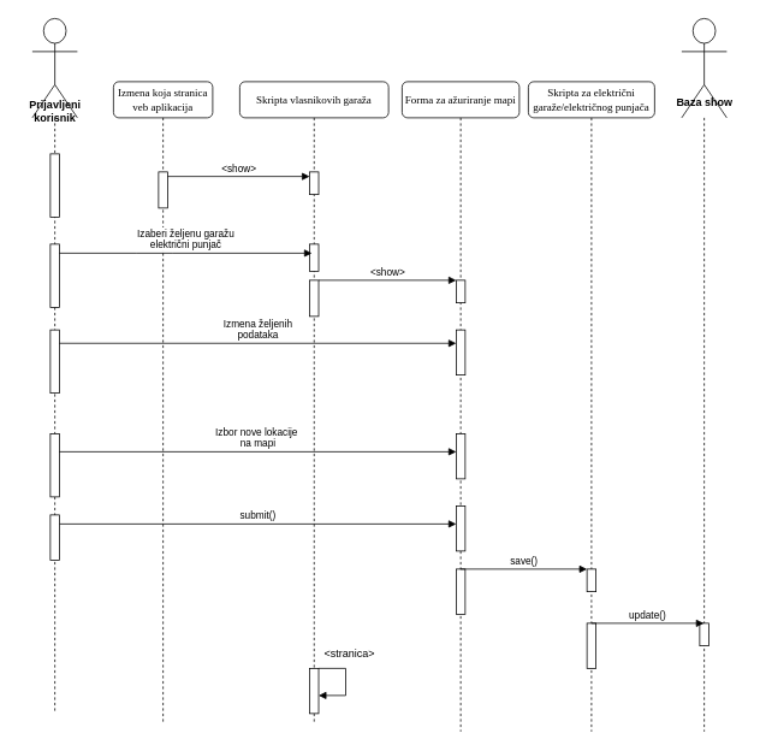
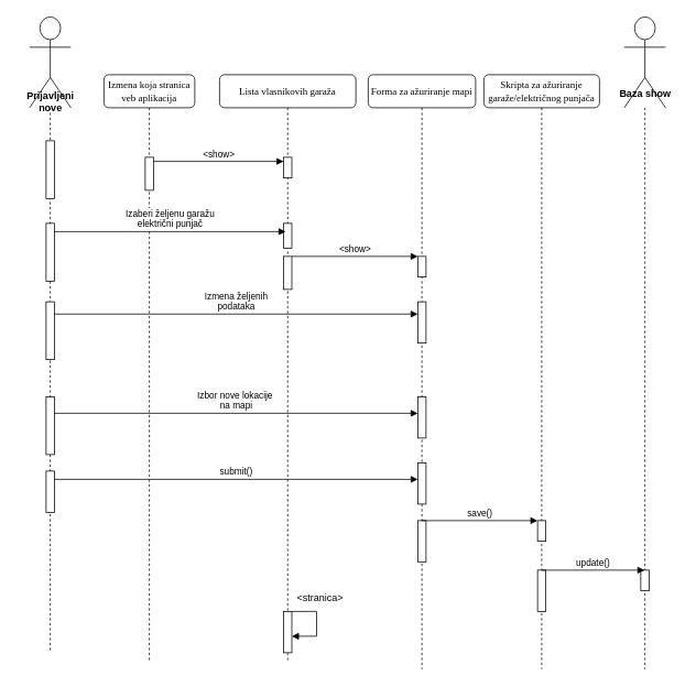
- <mxCell id="4" value="Skripta vlasnikovih garaža" style="shape=umlLifeline;perimeter=lifelinePerimeter;whiteSpace=wrap;html=1;container=1;collapsible=0;recursiveResize=0;outlineConnect=0;rounded=1;shadow=0;comic=0;labelBackgroundColor=none;strokeWidth=1;fontFamily=Verdana;fontSize=12;align=center;" parent="1" vertex="1"><mxGeometry x="265" y="90" width="165" height="710" as="geometry" /></mxCell>
+ <mxCell id="4" value="Lista vlasnikovih garaža" style="shape=umlLifeline;perimeter=lifelinePerimeter;whiteSpace=wrap;html=1;container=1;collapsible=0;recursiveResize=0;outlineConnect=0;rounded=1;shadow=0;comic=0;labelBackgroundColor=none;strokeWidth=1;fontFamily=Verdana;fontSize=12;align=center;" parent="1" vertex="1"><mxGeometry x="265" y="90" width="165" height="710" as="geometry" /></mxCell>
- <mxCell id="18" value="Skripta za električni garaže/električnog punjača" style="shape=umlLifeline;perimeter=lifelinePerimeter;whiteSpace=wrap;html=1;container=1;collapsible=0;recursiveResize=0;outlineConnect=0;rounded=1;shadow=0;comic=0;labelBackgroundColor=none;strokeWidth=1;fontFamily=Verdana;fontSize=12;align=center;" parent="1" vertex="1"><mxGeometry x="585" y="90" width="140" height="720" as="geometry" /></mxCell>
+ <mxCell id="18" value="Skripta za ažuriranje garaže/električnog punjača" style="shape=umlLifeline;perimeter=lifelinePerimeter;whiteSpace=wrap;html=1;container=1;collapsible=0;recursiveResize=0;outlineConnect=0;rounded=1;shadow=0;comic=0;labelBackgroundColor=none;strokeWidth=1;fontFamily=Verdana;fontSize=12;align=center;" parent="1" vertex="1"><mxGeometry x="585" y="90" width="140" height="720" as="geometry" /></mxCell>
- <mxCell id="36" value="Prijavljeni&lt;div&gt;korisnik&lt;/div&gt;" style="text;align=center;fontStyle=1;verticalAlign=middle;spacingLeft=3;spacingRight=3;strokeColor=none;rotatable=0;points=[[0,0.5],[1,0.5]];portConstraint=eastwest;html=1;" vertex="1" parent="1"><mxGeometry x="20" y="110" width="80" height="26" as="geometry" /></mxCell>
+ <mxCell id="36" value="Prijavljeni&lt;div&gt;nove&lt;/div&gt;" style="text;align=center;fontStyle=1;verticalAlign=middle;spacingLeft=3;spacingRight=3;strokeColor=none;rotatable=0;points=[[0,0.5],[1,0.5]];portConstraint=eastwest;html=1;" vertex="1" parent="1"><mxGeometry x="20" y="110" width="80" height="26" as="geometry" /></mxCell>
